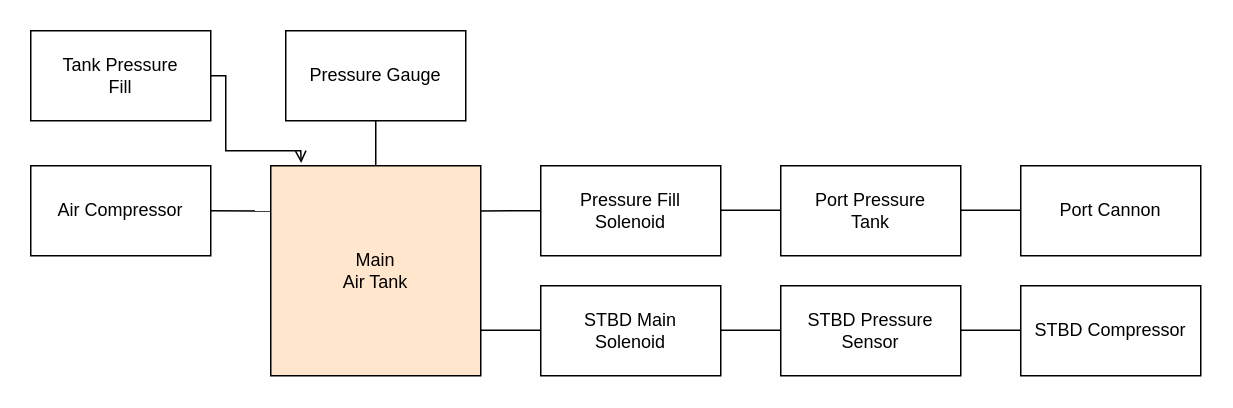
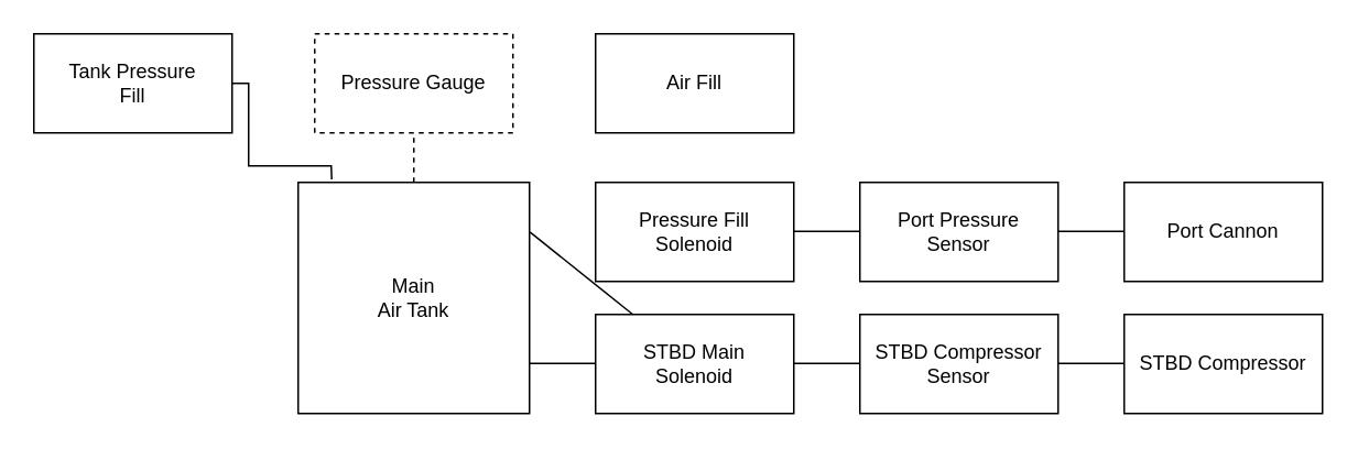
- <mxCell id="4" value="Pressure Gauge " style="rounded=0;whiteSpace=wrap;html=1;" vertex="1" parent="1"><mxGeometry x="190" y="20" width="120" height="60" as="geometry" /></mxCell>
+ <mxCell id="4" value="Pressure Gauge " style="rounded=0;whiteSpace=wrap;html=1;dashed=1;" vertex="1" parent="1"><mxGeometry x="190" y="20" width="120" height="60" as="geometry" /></mxCell>
+ <mxCell id="5" value="Air Fill" style="rounded=0;whiteSpace=wrap;html=1;" vertex="1" parent="1"><mxGeometry x="360" y="20" width="120" height="60" as="geometry" /></mxCell>
- <mxCell id="15" value="" style="endArrow=none;html=1;rounded=0;exitX=0.5;exitY=0;exitDx=0;exitDy=0;entryX=0.5;entryY=1;entryDx=0;entryDy=0;" edge="1" parent="1" source="2" target="4"><mxGeometry width="50" height="50" relative="1" as="geometry"><mxPoint x="250" y="130" as="sourcePoint" /><mxPoint x="300" y="80" as="targetPoint" /></mxGeometry></mxCell>
+ <mxCell id="15" value="" style="endArrow=none;html=1;rounded=0;exitX=0.5;exitY=0;exitDx=0;exitDy=0;entryX=0.5;entryY=1;entryDx=0;entryDy=0;dashed=1;" edge="1" parent="1" source="2" target="4"><mxGeometry width="50" height="50" relative="1" as="geometry"><mxPoint x="250" y="130" as="sourcePoint" /><mxPoint x="300" y="80" as="targetPoint" /></mxGeometry></mxCell>
- <mxCell id="14" value="" style="endArrow=open;html=1;rounded=0;exitX=1;exitY=0.5;exitDx=0;exitDy=0;entryX=0.145;entryY=-0.013;entryDx=0;entryDy=0;entryPerimeter=0;" edge="1" parent="1" source="3" target="2"><mxGeometry width="50" height="50" relative="1" as="geometry"><mxPoint x="310" y="120" as="sourcePoint" /><mxPoint x="360" y="70" as="targetPoint" /><Array as="points"><mxPoint x="150" y="50" /><mxPoint x="150" y="100" /><mxPoint x="200" y="100" /></Array></mxGeometry></mxCell>
+ <mxCell id="14" value="" style="endArrow=none;html=1;rounded=0;exitX=1;exitY=0.5;exitDx=0;exitDy=0;entryX=0.145;entryY=-0.013;entryDx=0;entryDy=0;entryPerimeter=0;" edge="1" parent="1" source="3" target="2"><mxGeometry width="50" height="50" relative="1" as="geometry"><mxPoint x="310" y="120" as="sourcePoint" /><mxPoint x="360" y="70" as="targetPoint" /><Array as="points"><mxPoint x="150" y="50" /><mxPoint x="150" y="100" /><mxPoint x="200" y="100" /></Array></mxGeometry></mxCell>
- <mxCell id="8" value="Air Compressor" style="rounded=0;whiteSpace=wrap;html=1;" vertex="1" parent="1"><mxGeometry x="20" y="110" width="120" height="60" as="geometry" /></mxCell>
- <mxCell id="13" value="" style="endArrow=none;html=1;rounded=0;exitX=1;exitY=0.5;exitDx=0;exitDy=0;entryX=0;entryY=0.216;entryDx=0;entryDy=0;entryPerimeter=0;" edge="1" parent="1" source="8" target="2"><mxGeometry width="50" height="50" relative="1" as="geometry"><mxPoint x="610" y="110" as="sourcePoint" /><mxPoint x="660" y="60" as="targetPoint" /></mxGeometry></mxCell>
- <mxCell id="16" value="" style="endArrow=none;html=1;rounded=0;exitX=1.002;exitY=0.215;exitDx=0;exitDy=0;exitPerimeter=0;entryX=0;entryY=0.5;entryDx=0;entryDy=0;" edge="1" parent="1" source="2" target="9"><mxGeometry width="50" height="50" relative="1" as="geometry"><mxPoint x="390" y="140" as="sourcePoint" /><mxPoint x="440" y="90" as="targetPoint" /></mxGeometry></mxCell>
+ <mxCell id="16" value="" style="endArrow=none;html=1;rounded=0;exitX=1.002;exitY=0.215;exitDx=0;exitDy=0;exitPerimeter=0;" edge="1" parent="1" source="2" target="10"><mxGeometry width="50" height="50" relative="1" as="geometry"><mxPoint x="390" y="140" as="sourcePoint" /><mxPoint x="440" y="90" as="targetPoint" /></mxGeometry></mxCell>
- <mxCell id="7" value="&lt;div&gt;Port Pressure &lt;br&gt;&lt;/div&gt;&lt;div&gt;Tank&lt;br&gt;&lt;/div&gt;" style="rounded=0;whiteSpace=wrap;html=1;" vertex="1" parent="1"><mxGeometry x="520" y="110" width="120" height="60" as="geometry" /></mxCell>
+ <mxCell id="7" value="&lt;div&gt;Port Pressure &lt;br&gt;&lt;/div&gt;&lt;div&gt;Sensor&lt;br&gt;&lt;/div&gt;" style="rounded=0;whiteSpace=wrap;html=1;" vertex="1" parent="1"><mxGeometry x="520" y="110" width="120" height="60" as="geometry" /></mxCell>
- <mxCell id="2" value="&lt;div&gt;Main &lt;br&gt;&lt;/div&gt;&lt;div&gt;Air Tank&lt;br&gt;&lt;/div&gt;" style="whiteSpace=wrap;html=1;aspect=fixed;fillColor=#ffe6cc;" vertex="1" parent="1"><mxGeometry x="180" y="110" width="140" height="140" as="geometry" /></mxCell>
+ <mxCell id="2" value="&lt;div&gt;Main &lt;br&gt;&lt;/div&gt;&lt;div&gt;Air Tank&lt;br&gt;&lt;/div&gt;" style="whiteSpace=wrap;html=1;aspect=fixed;" vertex="1" parent="1"><mxGeometry x="180" y="110" width="140" height="140" as="geometry" /></mxCell>
- <mxCell id="6" value="&lt;div&gt;STBD Pressure &lt;br&gt;&lt;/div&gt;&lt;div&gt;Sensor&lt;br&gt;&lt;/div&gt;" style="rounded=0;whiteSpace=wrap;html=1;" vertex="1" parent="1"><mxGeometry x="520" y="190" width="120" height="60" as="geometry" /></mxCell>
+ <mxCell id="6" value="&lt;div&gt;STBD Compressor &lt;br&gt;&lt;/div&gt;&lt;div&gt;Sensor&lt;br&gt;&lt;/div&gt;" style="rounded=0;whiteSpace=wrap;html=1;" vertex="1" parent="1"><mxGeometry x="520" y="190" width="120" height="60" as="geometry" /></mxCell>
